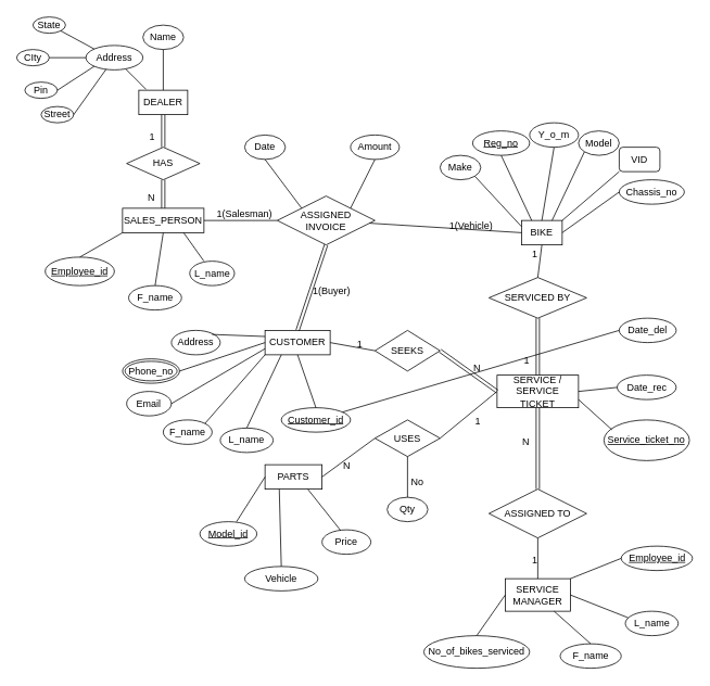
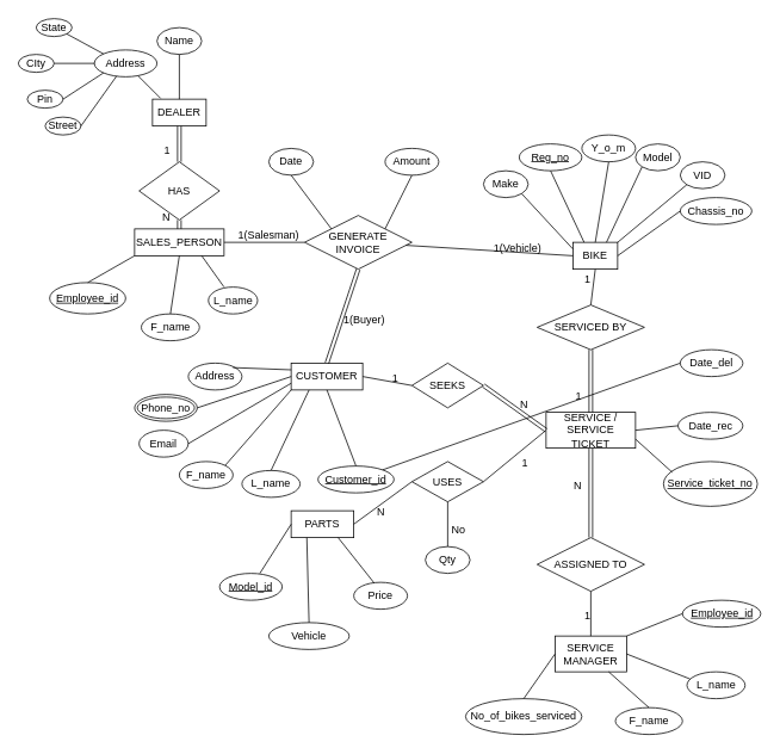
- <mxCell id="21" value="VID" style="whiteSpace=wrap;html=1;align=center;rounded=1;" parent="1" vertex="1"><mxGeometry x="760" y="180" width="50" height="30" as="geometry" /></mxCell>
+ <mxCell id="21" value="VID" style="ellipse;whiteSpace=wrap;html=1;align=center;" parent="1" vertex="1"><mxGeometry x="760" y="180" width="50" height="30" as="geometry" /></mxCell>
- <mxCell id="9" value="HAS" style="shape=rhombus;perimeter=rhombusPerimeter;whiteSpace=wrap;html=1;align=center;" parent="1" vertex="1"><mxGeometry x="155" y="180" width="90" height="40" as="geometry" /></mxCell>
+ <mxCell id="9" value="HAS" style="shape=rhombus;perimeter=rhombusPerimeter;whiteSpace=wrap;html=1;align=center;" parent="1" vertex="1"><mxGeometry x="155" y="180" width="90" height="65" as="geometry" /></mxCell>
- <mxCell id="13" value="&lt;div&gt;ASSIGNED&lt;/div&gt;&lt;div&gt;INVOICE&lt;br&gt;&lt;/div&gt;" style="shape=rhombus;perimeter=rhombusPerimeter;whiteSpace=wrap;html=1;align=center;" parent="1" vertex="1"><mxGeometry x="340" y="240" width="120" height="60" as="geometry" /></mxCell>
+ <mxCell id="13" value="&lt;div&gt;GENERATE&lt;/div&gt;&lt;div&gt;INVOICE&lt;br&gt;&lt;/div&gt;" style="shape=rhombus;perimeter=rhombusPerimeter;whiteSpace=wrap;html=1;align=center;" parent="1" vertex="1"><mxGeometry x="340" y="240" width="120" height="60" as="geometry" /></mxCell>
- <mxCell id="49" value="Customer_id" style="ellipse;whiteSpace=wrap;html=1;align=center;fontStyle=4;" vertex="1" parent="1"><mxGeometry x="345" y="500" width="85" height="30" as="geometry" /></mxCell>
+ <mxCell id="49" value="Customer_id" style="ellipse;whiteSpace=wrap;html=1;align=center;fontStyle=4;" vertex="1" parent="1"><mxGeometry x="355" y="520" width="85" height="30" as="geometry" /></mxCell>
